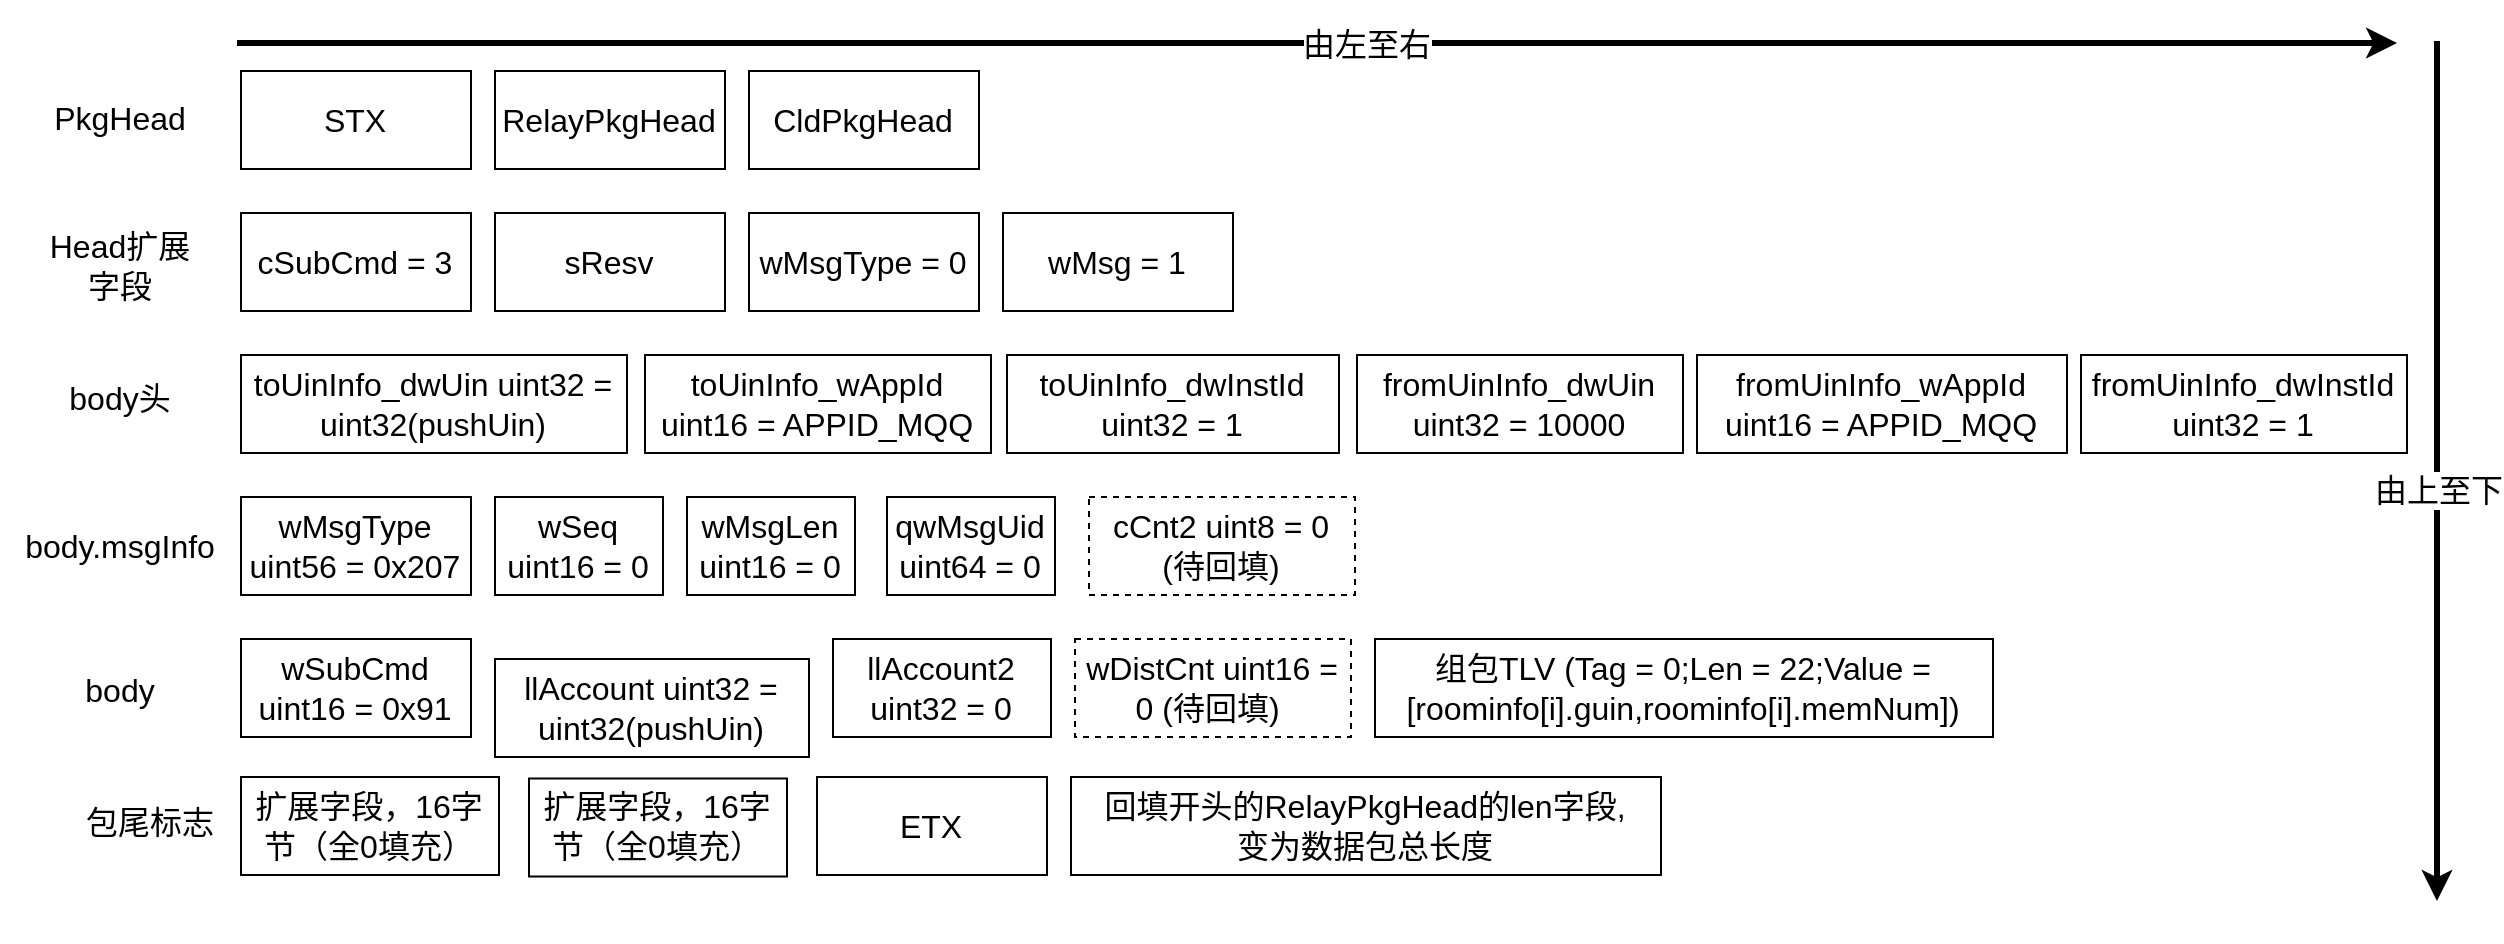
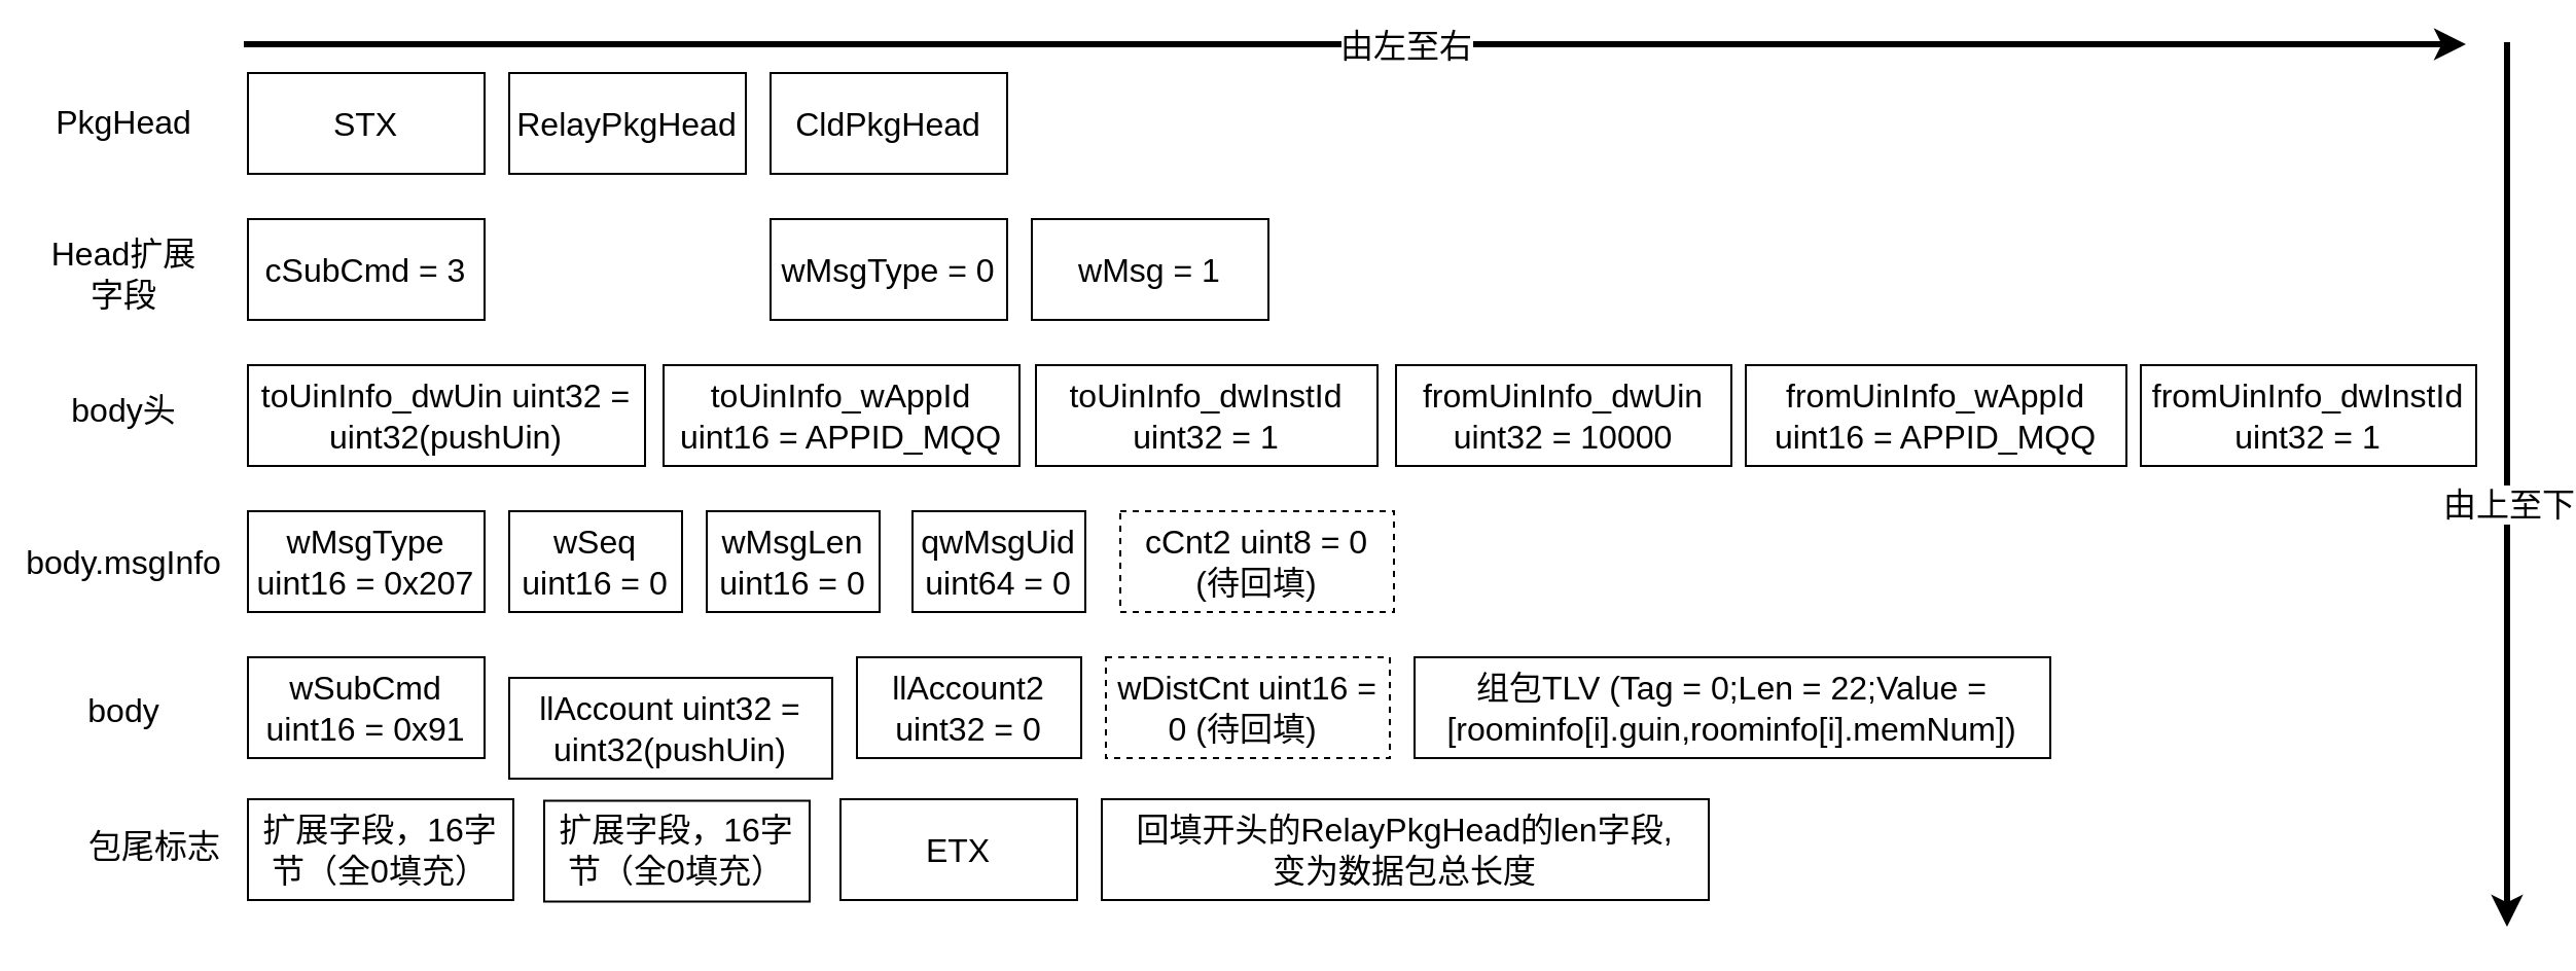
- <mxCell id="6" value="&lt;font style=&quot;font-size: 16px;&quot;&gt;sResv&lt;/font&gt;" style="rounded=0;whiteSpace=wrap;html=1;" vertex="1" parent="1"><mxGeometry x="247" y="106" width="115" height="49" as="geometry" /></mxCell>
- <mxCell id="15" value="&lt;font style=&quot;font-size: 16px;&quot;&gt;wMsgType uint56 = 0x207&lt;/font&gt;" style="rounded=0;whiteSpace=wrap;html=1;" vertex="1" parent="1"><mxGeometry x="120" y="248" width="115" height="49" as="geometry" /></mxCell>
+ <mxCell id="15" value="&lt;font style=&quot;font-size: 16px;&quot;&gt;wMsgType uint16 = 0x207&lt;/font&gt;" style="rounded=0;whiteSpace=wrap;html=1;" vertex="1" parent="1"><mxGeometry x="120" y="248" width="115" height="49" as="geometry" /></mxCell>
